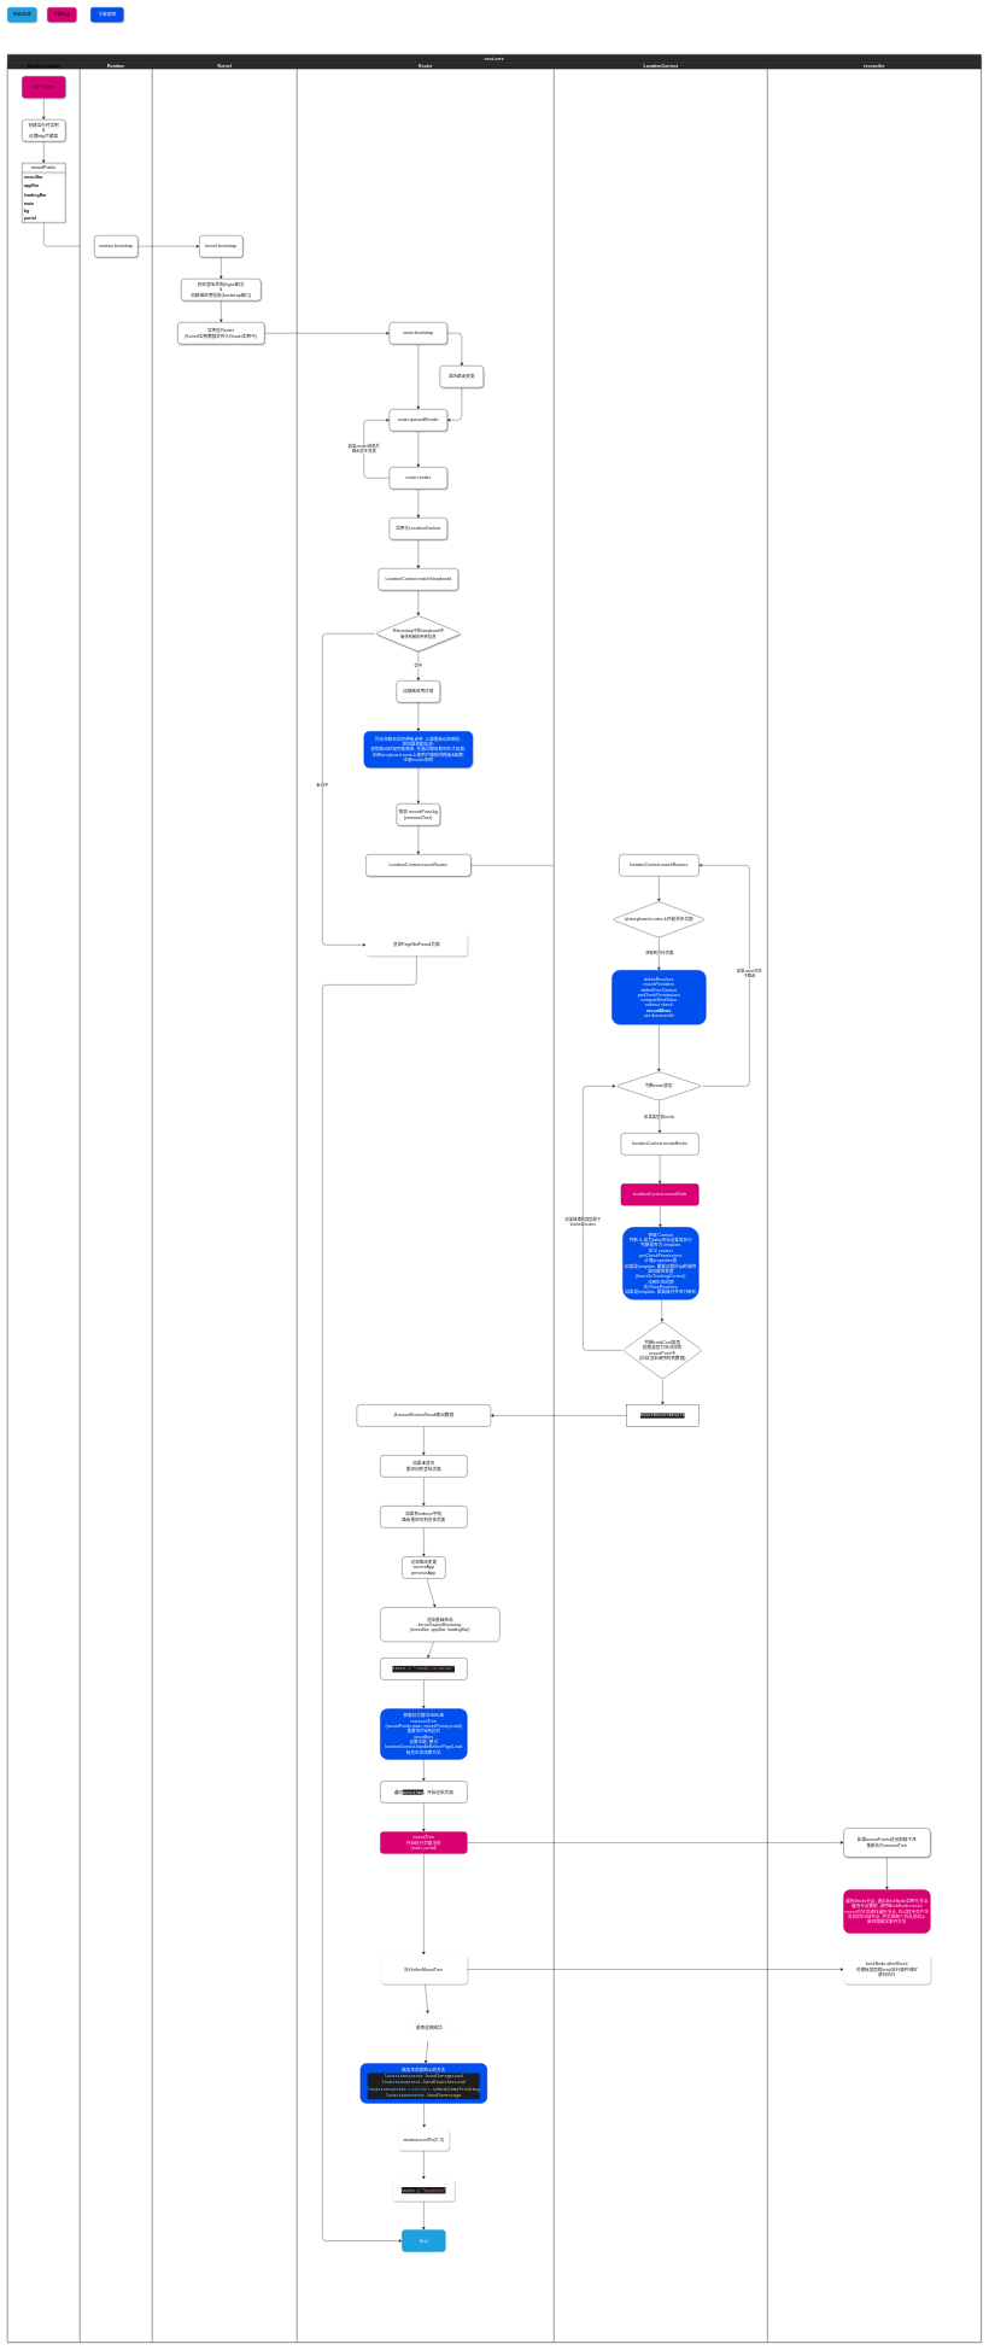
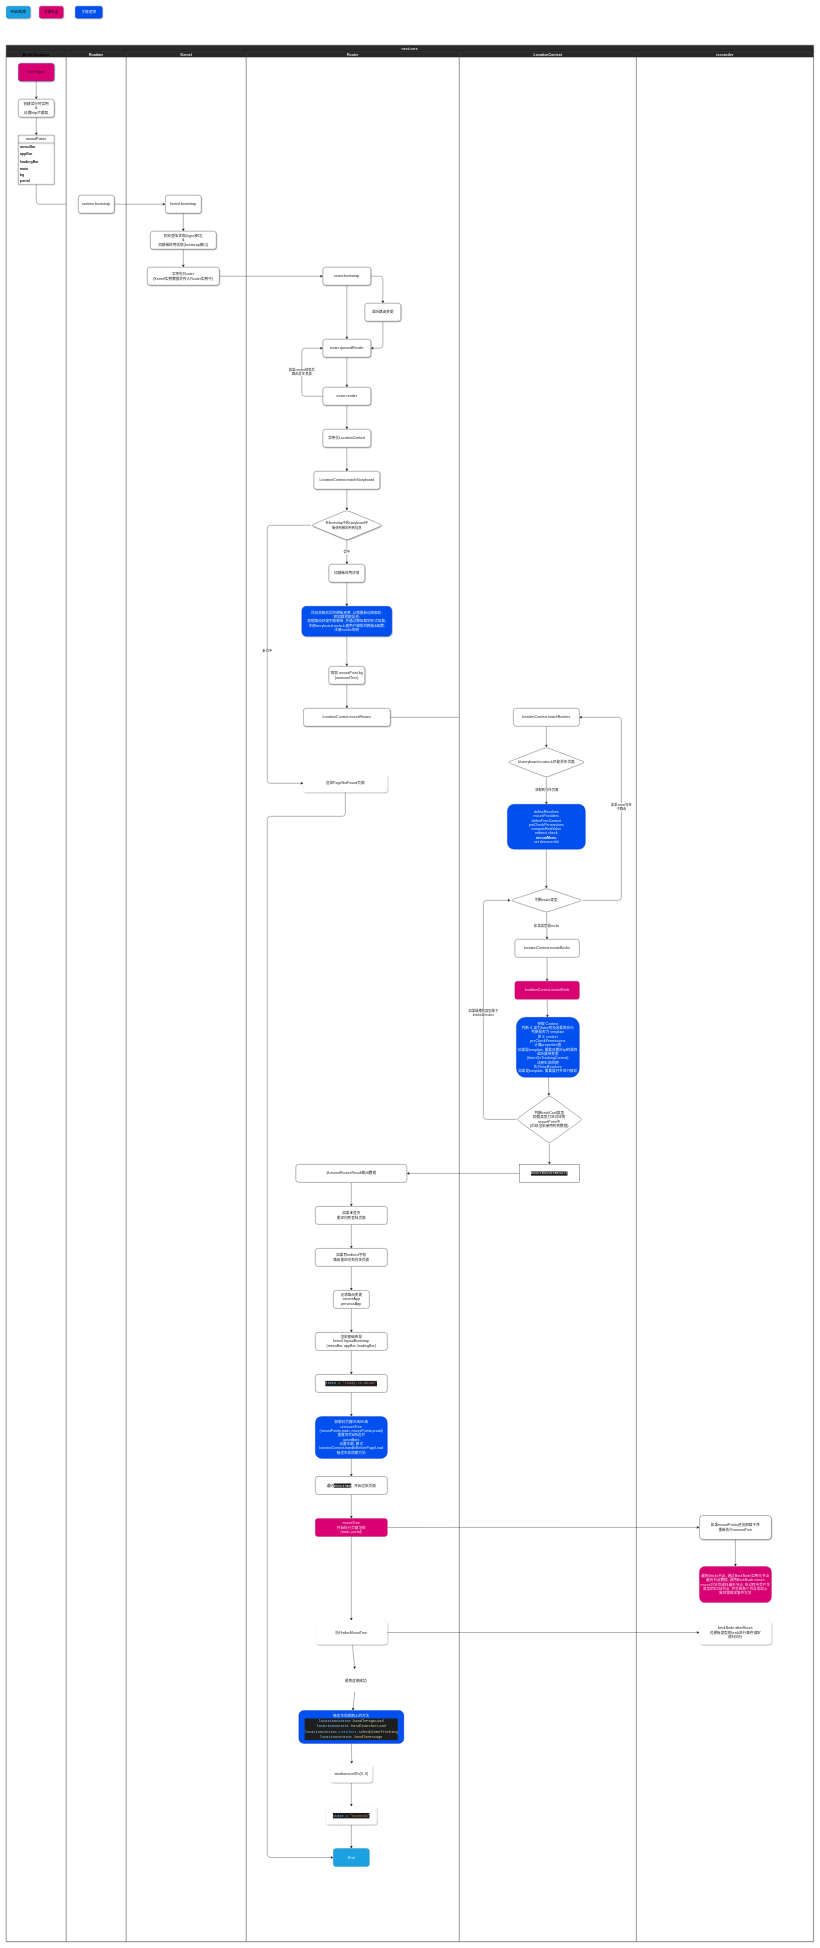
- <mxCell id="57" value="渲染基础布局&lt;br&gt;kernel.layoutBootstrap&lt;br&gt;(menuBar, appBar, loadingBar)" style="whiteSpace=wrap;html=1;rounded=1;fontColor=#1A1A1A;fillColor=#FFFFFF;" parent="24" vertex="1"><mxGeometry x="230" y="4270" width="330" height="95" as="geometry" /></mxCell>
+ <mxCell id="57" value="渲染基础布局&lt;br&gt;kernel.layoutBootstrap&lt;br&gt;(menuBar, appBar, loadingBar)" style="whiteSpace=wrap;html=1;rounded=1;fontColor=#1A1A1A;fillColor=#FFFFFF;" parent="24" vertex="1"><mxGeometry x="230" y="4270" width="240" height="60" as="geometry" /></mxCell>
